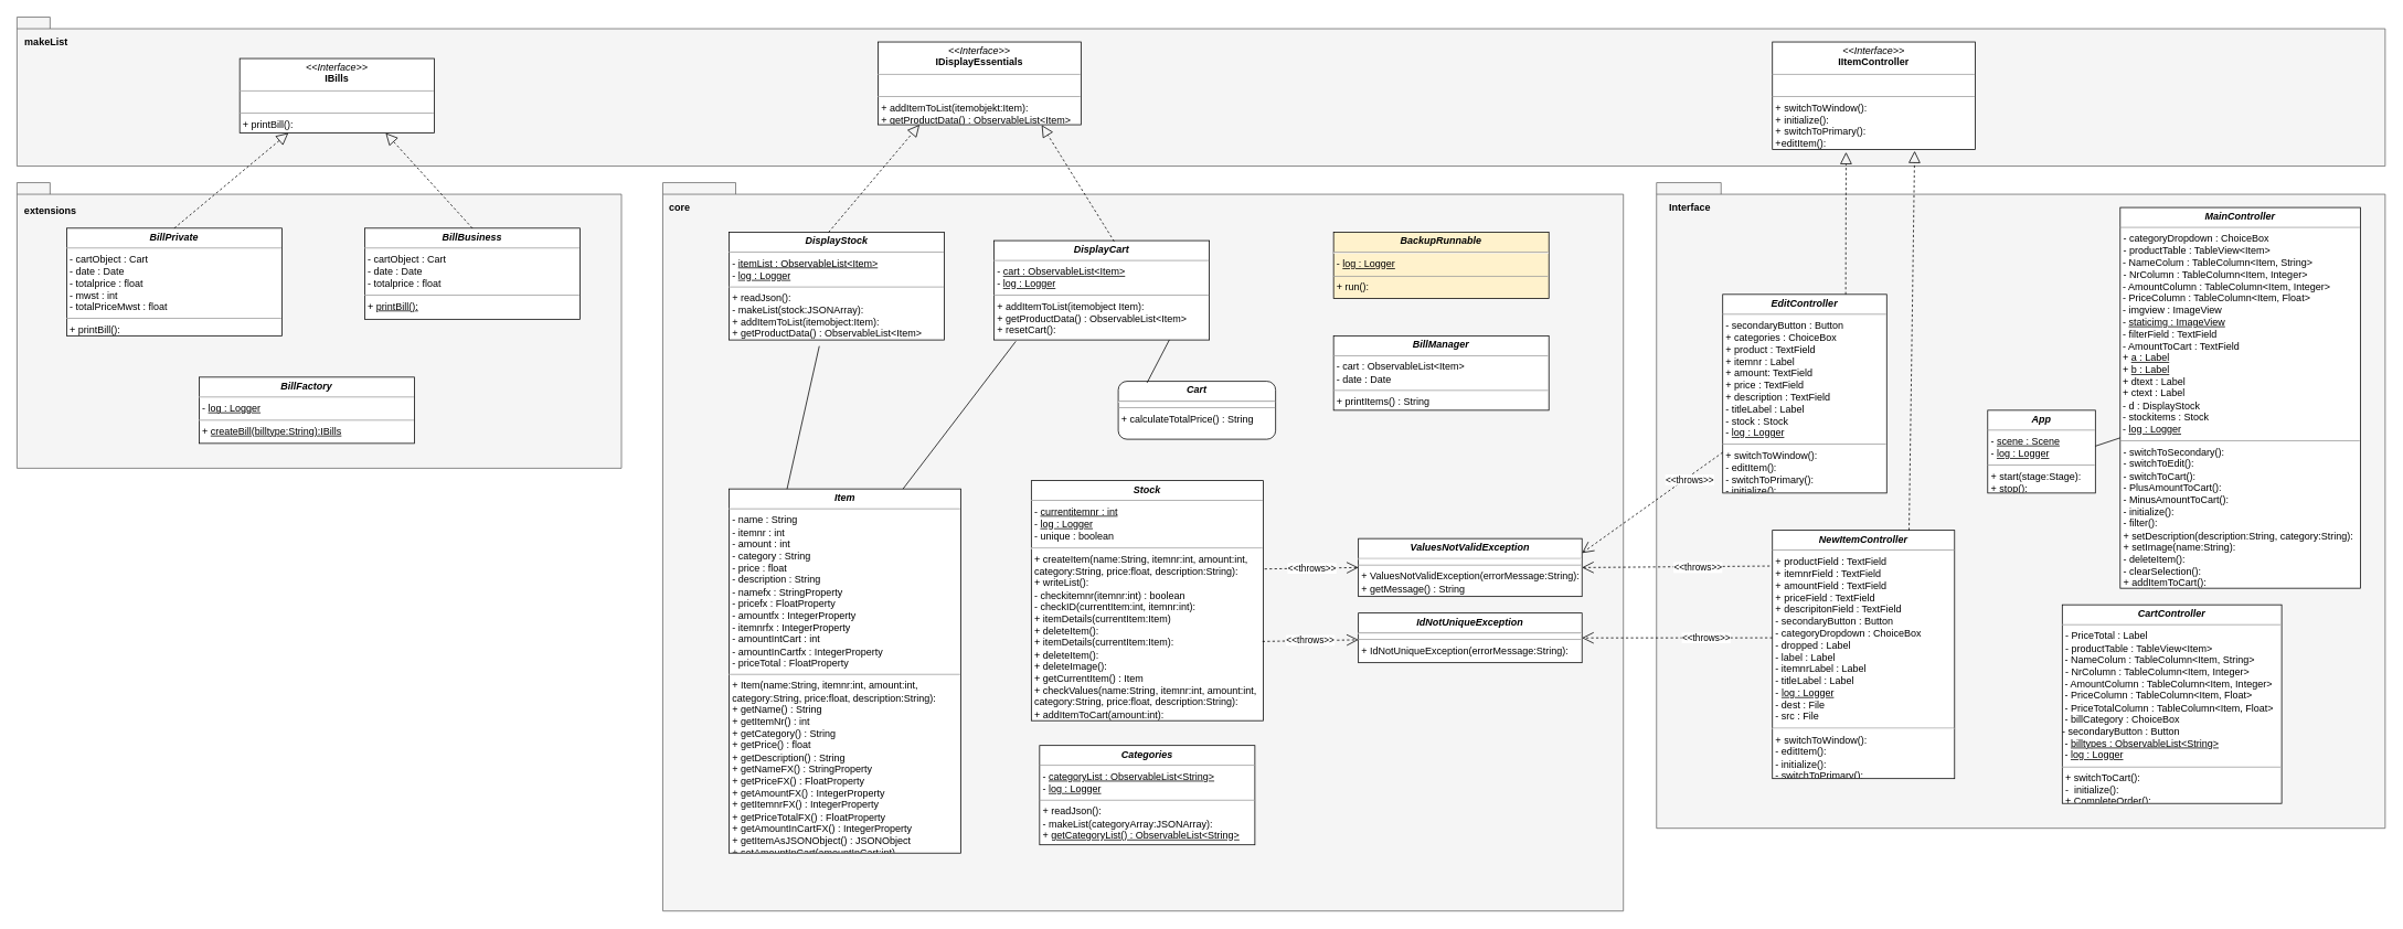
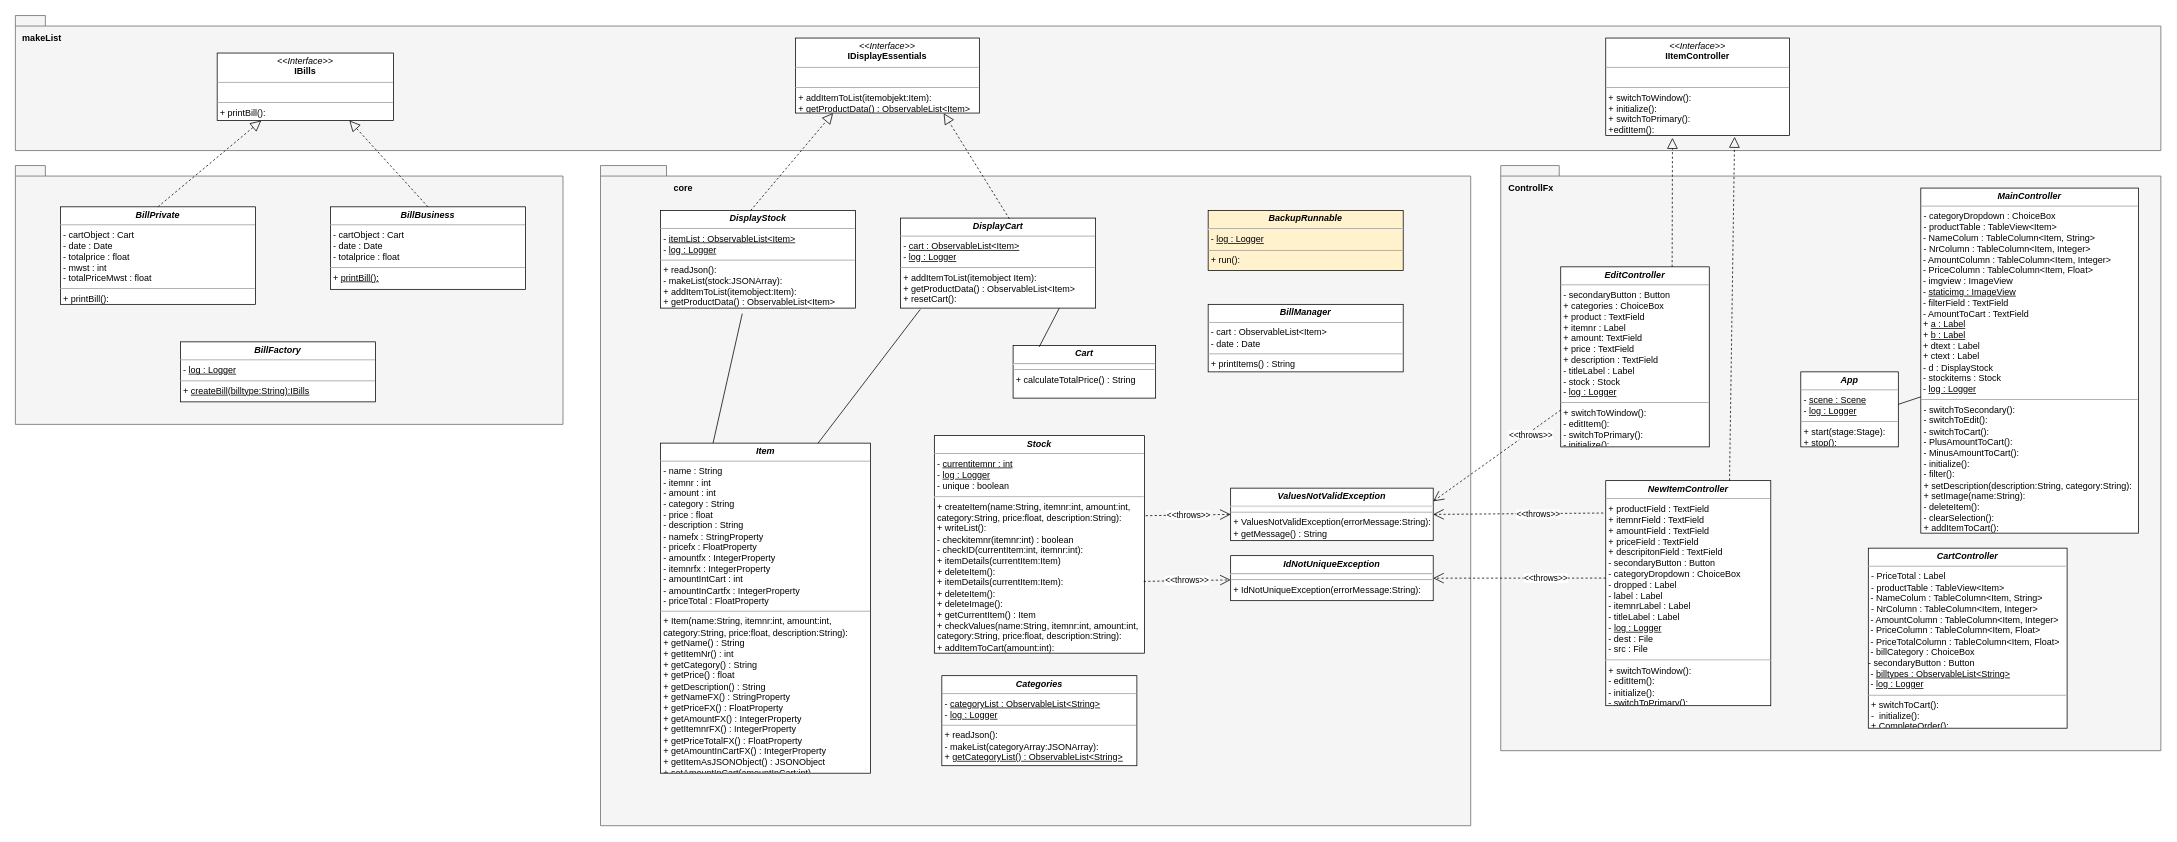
- <mxCell id="44" value="&lt;b&gt;core&lt;/b&gt;" style="text;html=1;align=center;verticalAlign=middle;resizable=0;points=[];autosize=1;" parent="1" vertex="1"><mxGeometry x="800" y="240" width="40" height="20" as="geometry" /></mxCell>
+ <mxCell id="44" value="&lt;b&gt;core&lt;/b&gt;" style="text;html=1;align=center;verticalAlign=middle;resizable=0;points=[];autosize=1;" parent="1" vertex="1"><mxGeometry x="890" y="240" width="40" height="20" as="geometry" /></mxCell>
- <mxCell id="43" value="&lt;b&gt;Interface&lt;/b&gt;" style="text;html=1;align=center;verticalAlign=middle;resizable=0;points=[];autosize=1;" parent="1" vertex="1"><mxGeometry x="2000" y="240" width="80" height="20" as="geometry" /></mxCell>
+ <mxCell id="43" value="&lt;b&gt;ControllFx&lt;/b&gt;" style="text;html=1;align=center;verticalAlign=middle;resizable=0;points=[];autosize=1;" parent="1" vertex="1"><mxGeometry x="2000" y="240" width="80" height="20" as="geometry" /></mxCell>
- <mxCell id="45" value="&lt;b&gt;extensions&lt;/b&gt;" style="text;html=1;align=center;verticalAlign=middle;resizable=0;points=[];autosize=1;" parent="1" vertex="1"><mxGeometry x="20" y="245" width="80" height="20" as="geometry" /></mxCell>
- <mxCell id="13" value="&lt;p style=&quot;margin: 4px 0px 0px ; text-align: center&quot;&gt;&lt;b&gt;&lt;i&gt;Cart&lt;/i&gt;&lt;/b&gt;&lt;/p&gt;&lt;hr&gt;&lt;hr size=&quot;1&quot;&gt;&lt;p style=&quot;margin: 0px 0px 0px 4px&quot;&gt;+ calculateTotalPrice() : String&lt;br&gt;&lt;/p&gt;" style="verticalAlign=top;align=left;overflow=fill;fontSize=12;fontFamily=Helvetica;html=1;strokeColor=#000000;rounded=1;" parent="1" vertex="1"><mxGeometry x="1350" y="460" width="190" height="70" as="geometry" /></mxCell>
+ <mxCell id="13" value="&lt;p style=&quot;margin: 4px 0px 0px ; text-align: center&quot;&gt;&lt;b&gt;&lt;i&gt;Cart&lt;/i&gt;&lt;/b&gt;&lt;/p&gt;&lt;hr&gt;&lt;hr size=&quot;1&quot;&gt;&lt;p style=&quot;margin: 0px 0px 0px 4px&quot;&gt;+ calculateTotalPrice() : String&lt;br&gt;&lt;/p&gt;" style="verticalAlign=top;align=left;overflow=fill;fontSize=12;fontFamily=Helvetica;html=1;strokeColor=#000000;" parent="1" vertex="1"><mxGeometry x="1350" y="460" width="190" height="70" as="geometry" /></mxCell>
